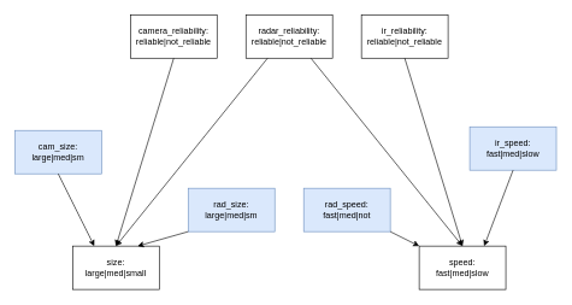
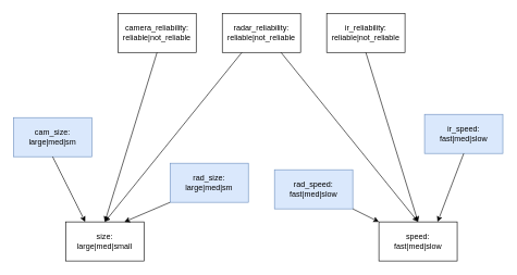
- <mxCell id="12" value="&lt;div&gt;rad_size:&lt;/div&gt;&lt;div&gt;large|med|sm&lt;br&gt;&lt;/div&gt;" style="rounded=0;whiteSpace=wrap;html=1;fillColor=#dae8fc;strokeColor=#6c8ebf;" vertex="1" parent="1"><mxGeometry x="260" y="260" width="120" height="60" as="geometry" /></mxCell>
+ <mxCell id="12" value="&lt;div&gt;rad_size:&lt;/div&gt;&lt;div&gt;large|med|sm&lt;br&gt;&lt;/div&gt;" style="rounded=0;whiteSpace=wrap;html=1;fillColor=#dae8fc;strokeColor=#6c8ebf;" vertex="1" parent="1"><mxGeometry x="260" y="250" width="120" height="60" as="geometry" /></mxCell>
- <mxCell id="13" value="&lt;div&gt;rad_speed:&lt;/div&gt;fast|med|not" style="rounded=0;whiteSpace=wrap;html=1;fillColor=#dae8fc;strokeColor=#6c8ebf;" vertex="1" parent="1"><mxGeometry x="420" y="260" width="120" height="60" as="geometry" /></mxCell>
+ <mxCell id="13" value="&lt;div&gt;rad_speed:&lt;/div&gt;fast|med|slow" style="rounded=0;whiteSpace=wrap;html=1;fillColor=#dae8fc;strokeColor=#6c8ebf;" vertex="1" parent="1"><mxGeometry x="420" y="260" width="120" height="60" as="geometry" /></mxCell>
